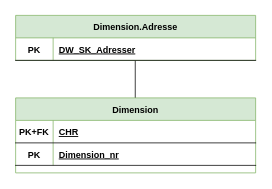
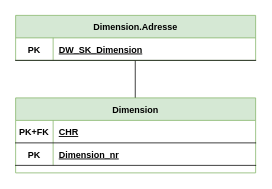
- <mxCell id="13" value="DW_SK_Adresser" style="shape=partialRectangle;connectable=0;fillColor=none;top=0;left=0;bottom=0;right=0;align=left;spacingLeft=6;fontStyle=5;overflow=hidden;" parent="11" vertex="1"><mxGeometry x="50" width="270" height="30" as="geometry"><mxRectangle width="270" height="30" as="alternateBounds" /></mxGeometry></mxCell>
+ <mxCell id="13" value="DW_SK_Dimension" style="shape=partialRectangle;connectable=0;fillColor=none;top=0;left=0;bottom=0;right=0;align=left;spacingLeft=6;fontStyle=5;overflow=hidden;" parent="11" vertex="1"><mxGeometry x="50" width="270" height="30" as="geometry"><mxRectangle width="270" height="30" as="alternateBounds" /></mxGeometry></mxCell>
